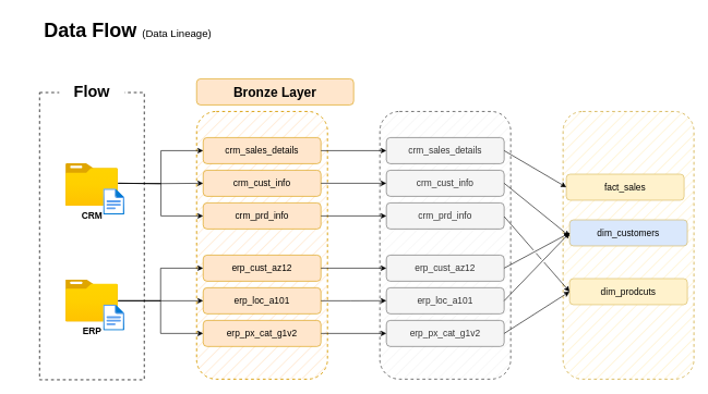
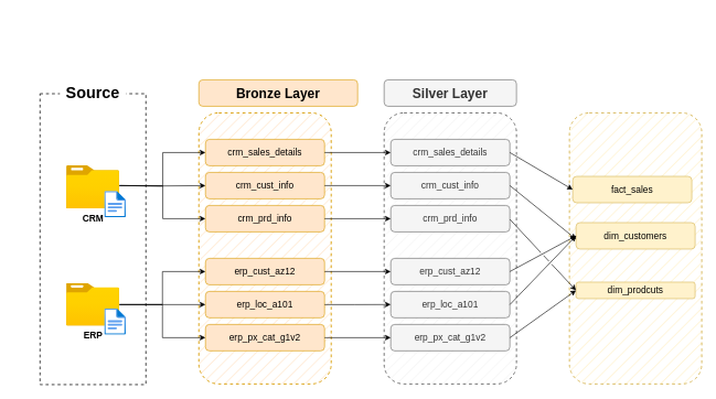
- <mxCell id="2" value="&lt;font style=&quot;&quot;&gt;&lt;span style=&quot;font-weight: bold; font-size: 30px;&quot;&gt;Data Flow &lt;/span&gt;&lt;font style=&quot;font-size: 16px;&quot;&gt;(Data Lineage)&lt;/font&gt;&lt;/font&gt;" style="rounded=0;whiteSpace=wrap;html=1;fillColor=none;strokeColor=none;" parent="1" vertex="1"><mxGeometry x="20" y="20" width="350" height="50" as="geometry" /></mxCell>
- <mxCell id="4" value="&lt;font style=&quot;font-size: 24px;&quot;&gt;&lt;b&gt;Flow&lt;/b&gt;&lt;/font&gt;" style="rounded=1;whiteSpace=wrap;html=1;fillColor=default;strokeColor=none;" parent="1" vertex="1"><mxGeometry x="90" y="120" width="100" height="40" as="geometry" /></mxCell>
+ <mxCell id="4" value="&lt;font style=&quot;font-size: 24px;&quot;&gt;&lt;b&gt;Source&lt;/b&gt;&lt;/font&gt;" style="rounded=1;whiteSpace=wrap;html=1;fillColor=default;strokeColor=none;" parent="1" vertex="1"><mxGeometry x="90" y="120" width="100" height="40" as="geometry" /></mxCell>
+ <mxCell id="22" value="&lt;font style=&quot;font-size: 20px;&quot;&gt;&lt;b style=&quot;&quot;&gt;Silver Layer&lt;/b&gt;&lt;/font&gt;" style="rounded=1;whiteSpace=wrap;html=1;fillColor=#f5f5f5;strokeColor=#666666;fontColor=#333333;" parent="1" vertex="1"><mxGeometry x="580" y="120" width="200" height="40" as="geometry" /></mxCell>
- <mxCell id="37" value="&lt;font&gt;&lt;span&gt;dim_customers&lt;/span&gt;&lt;/font&gt;" style="rounded=1;whiteSpace=wrap;html=1;fillColor=#dae8fc;strokeColor=#d6b656;fontSize=14;fontStyle=0;" parent="1" vertex="1"><mxGeometry x="870" y="336" width="180" height="40" as="geometry" /></mxCell>
+ <mxCell id="37" value="&lt;font&gt;&lt;span&gt;dim_customers&lt;/span&gt;&lt;/font&gt;" style="rounded=1;whiteSpace=wrap;html=1;fillColor=#fff2cc;strokeColor=#d6b656;fontSize=14;fontStyle=0;" parent="1" vertex="1"><mxGeometry x="870" y="336" width="180" height="40" as="geometry" /></mxCell>
- <mxCell id="38" value="&lt;font&gt;&lt;span&gt;dim_prodcuts&lt;/span&gt;&lt;/font&gt;" style="rounded=1;whiteSpace=wrap;html=1;fillColor=#fff2cc;strokeColor=#d6b656;fontSize=14;fontStyle=0;" parent="1" vertex="1"><mxGeometry x="870" y="426" width="180" height="40" as="geometry" /></mxCell>
+ <mxCell id="38" value="&lt;font&gt;&lt;span&gt;dim_prodcuts&lt;/span&gt;&lt;/font&gt;" style="rounded=1;whiteSpace=wrap;html=1;fillColor=#fff2cc;strokeColor=#d6b656;fontSize=14;fontStyle=0;" parent="1" vertex="1"><mxGeometry x="870" y="426" width="180" height="25" as="geometry" /></mxCell>
